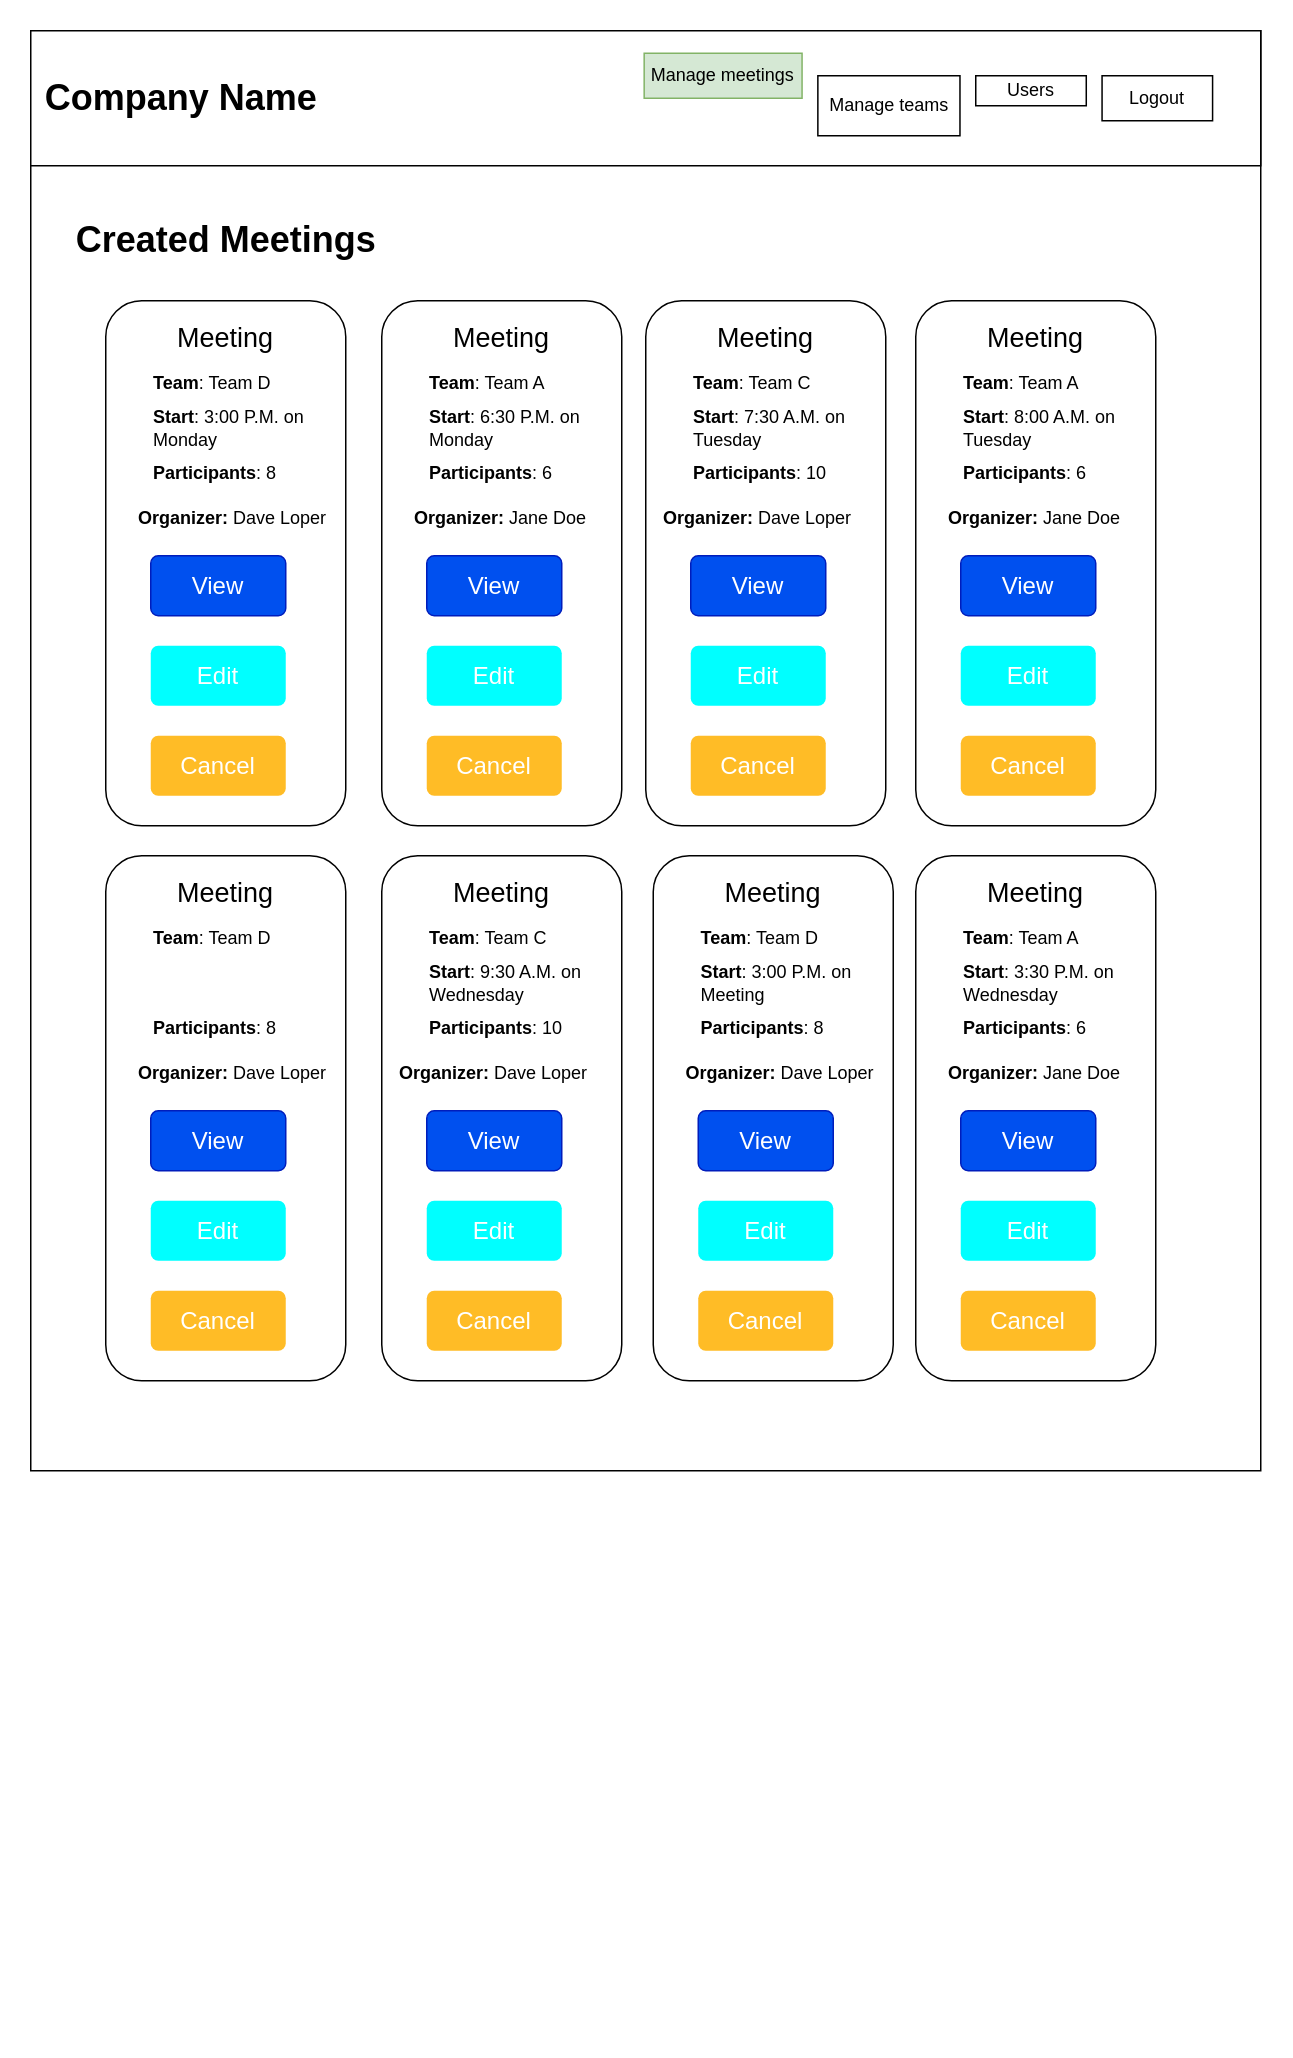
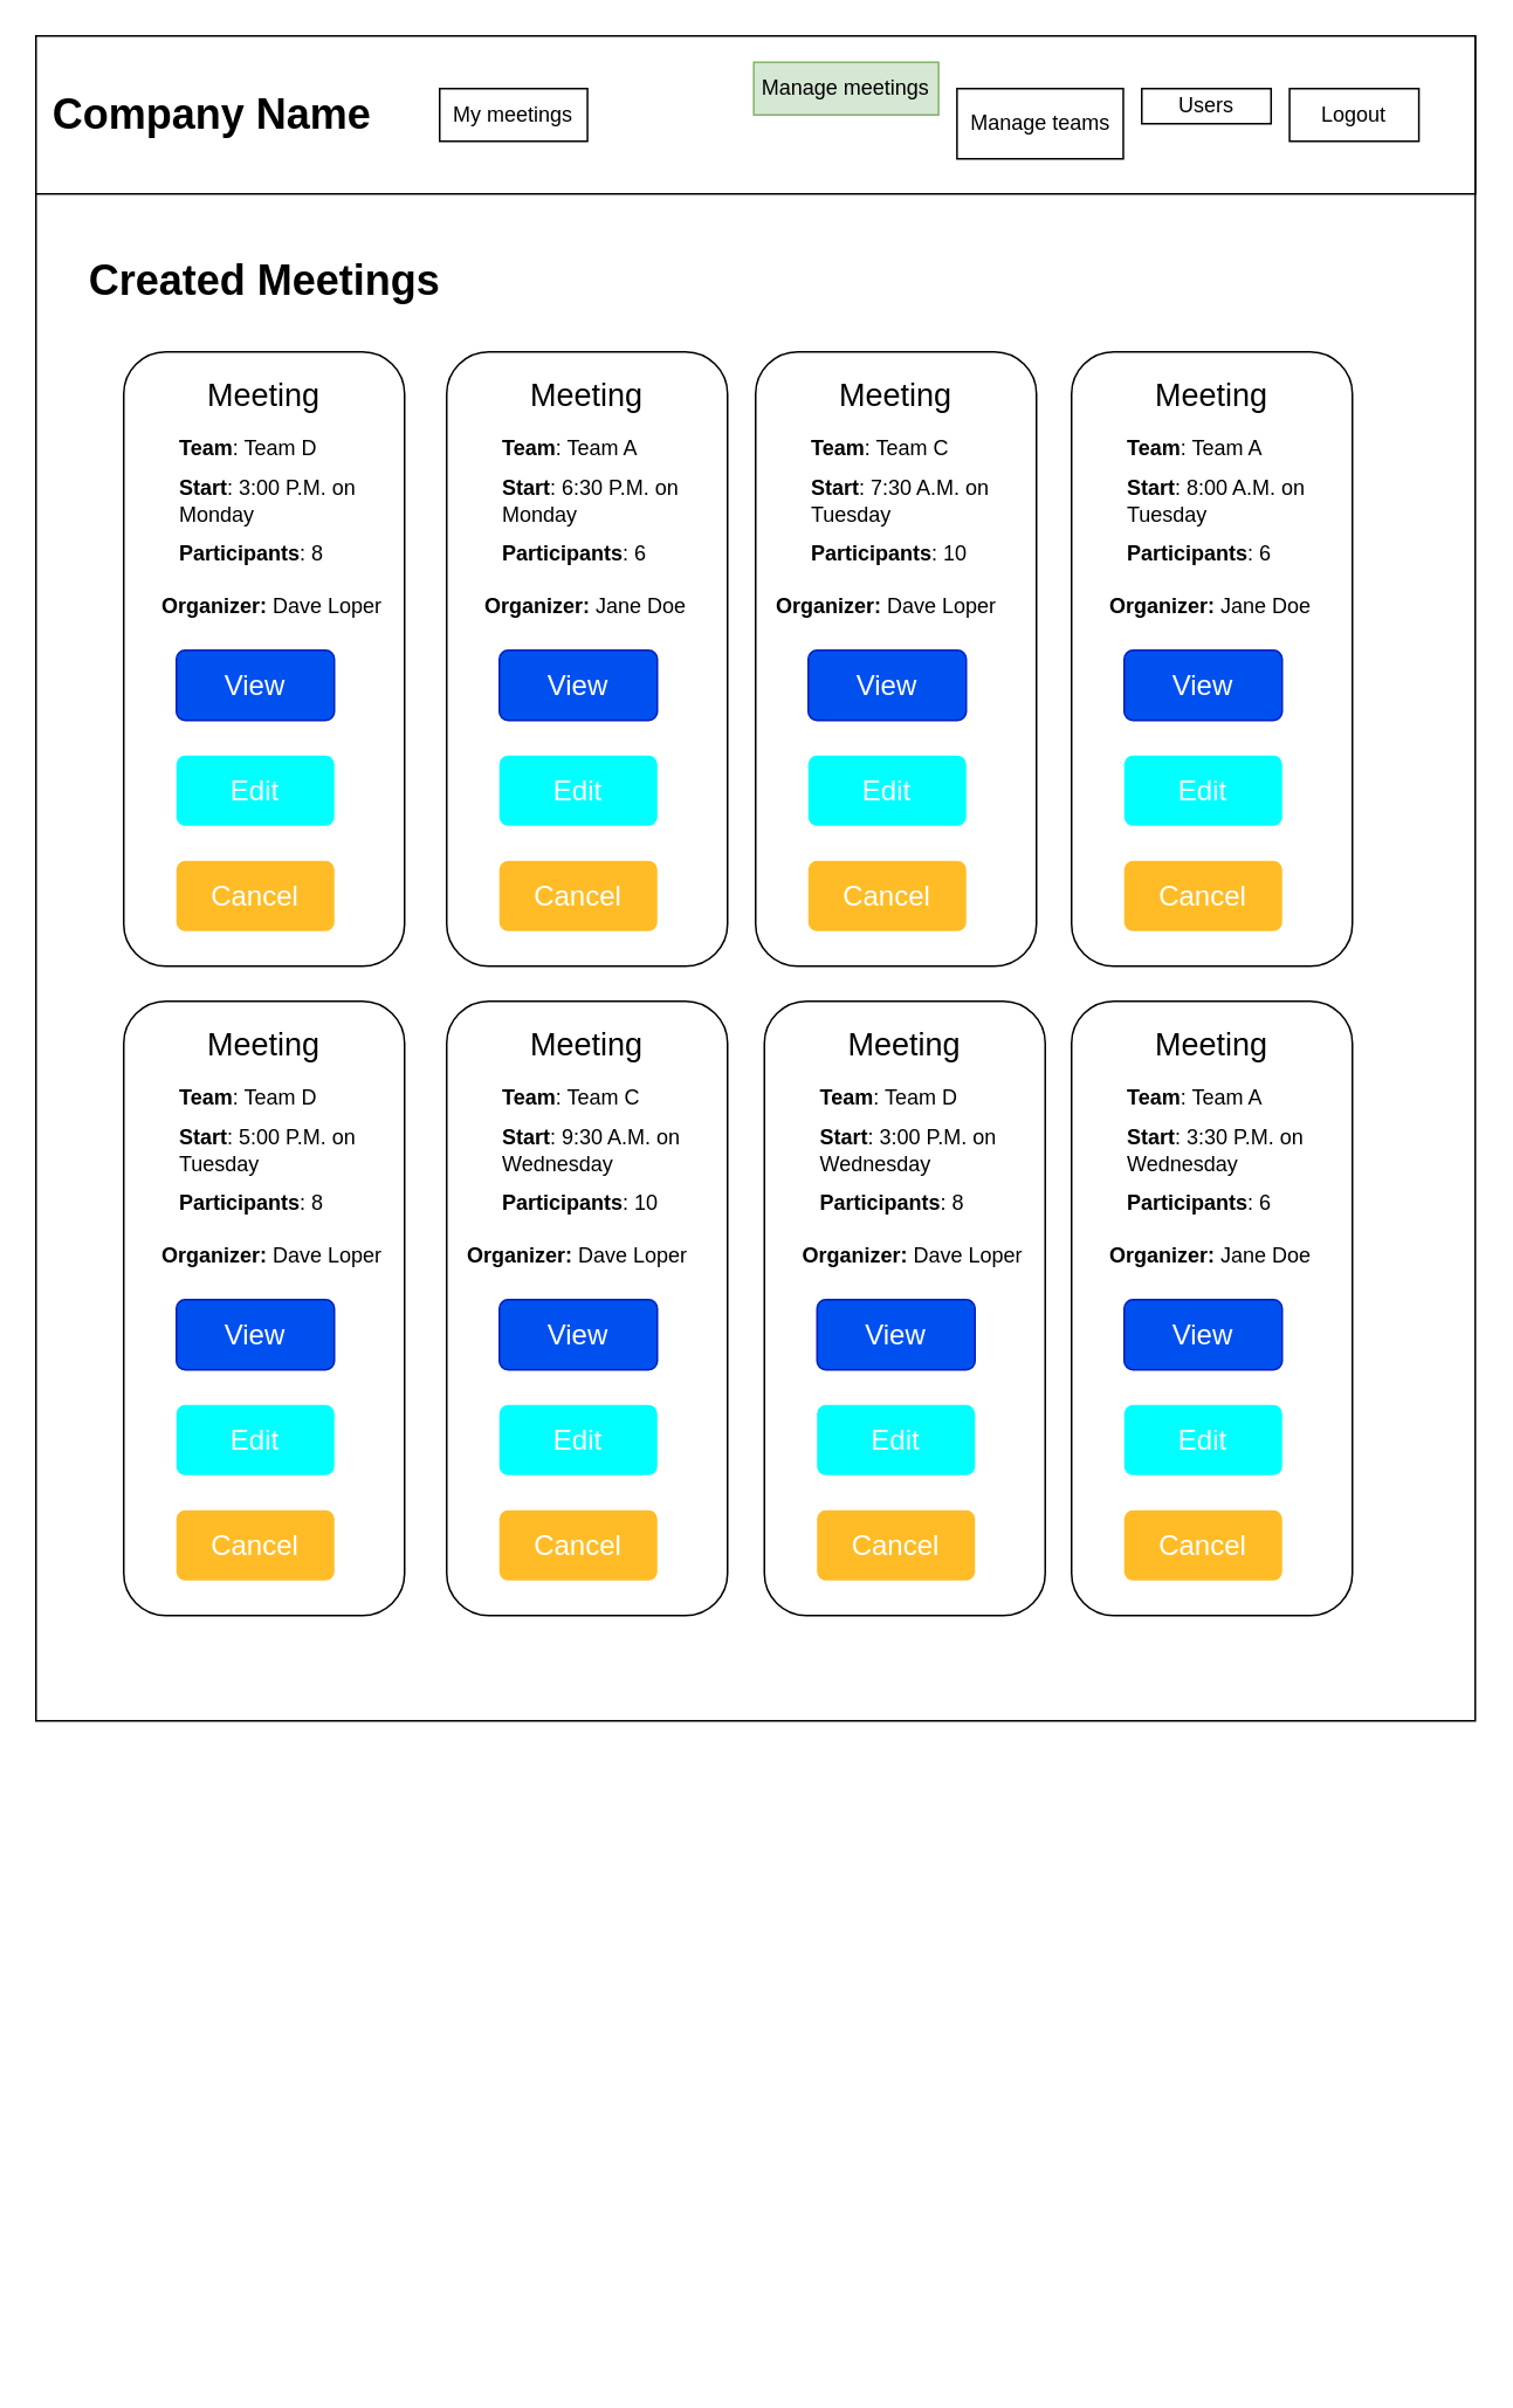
+ <mxCell id="10" value="My meetings" style="rounded=0;whiteSpace=wrap;html=1;" vertex="1" parent="3"><mxGeometry x="230" y="30" width="84.211" height="30" as="geometry" /></mxCell>
+ <mxCell id="26" value="&lt;b&gt;Start&lt;/b&gt;: 5:00 P.M. on Tuesday" style="text;html=1;strokeColor=none;fillColor=none;align=left;verticalAlign=middle;whiteSpace=wrap;rounded=0;" vertex="1" parent="22"><mxGeometry x="30" y="70" width="110" height="30" as="geometry" /></mxCell>
- <mxCell id="66" value="&lt;b&gt;Start&lt;/b&gt;: 3:00 P.M. on Meeting" style="text;html=1;strokeColor=none;fillColor=none;align=left;verticalAlign=middle;whiteSpace=wrap;rounded=0;" vertex="1" parent="62"><mxGeometry x="30" y="70" width="110" height="30" as="geometry" /></mxCell>
+ <mxCell id="66" value="&lt;b&gt;Start&lt;/b&gt;: 3:00 P.M. on Wednesday" style="text;html=1;strokeColor=none;fillColor=none;align=left;verticalAlign=middle;whiteSpace=wrap;rounded=0;" vertex="1" parent="62"><mxGeometry x="30" y="70" width="110" height="30" as="geometry" /></mxCell>
